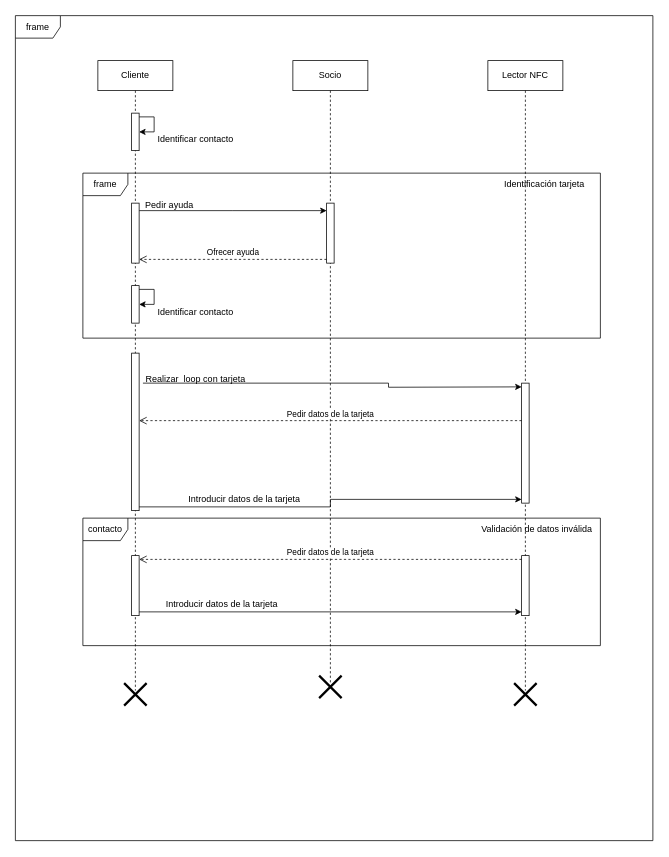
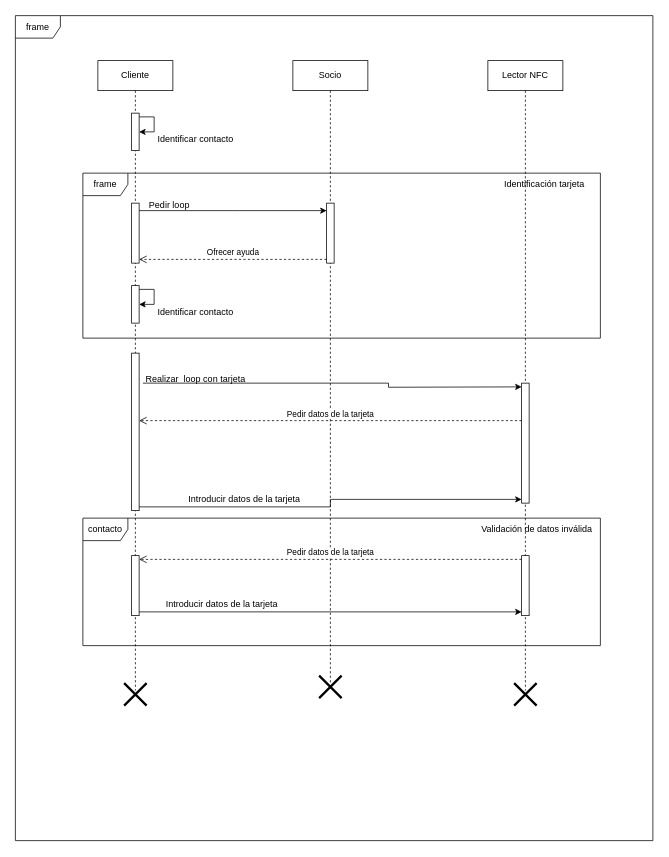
- <mxCell id="17" value="Pedir ayuda" style="text;html=1;align=center;verticalAlign=middle;resizable=0;points=[];autosize=1;strokeColor=none;fillColor=none;" vertex="1" parent="1"><mxGeometry x="180" y="258" width="90" height="30" as="geometry" /></mxCell>
+ <mxCell id="17" value="Pedir loop" style="text;html=1;align=center;verticalAlign=middle;resizable=0;points=[];autosize=1;strokeColor=none;fillColor=none;" vertex="1" parent="1"><mxGeometry x="180" y="258" width="90" height="30" as="geometry" /></mxCell>
